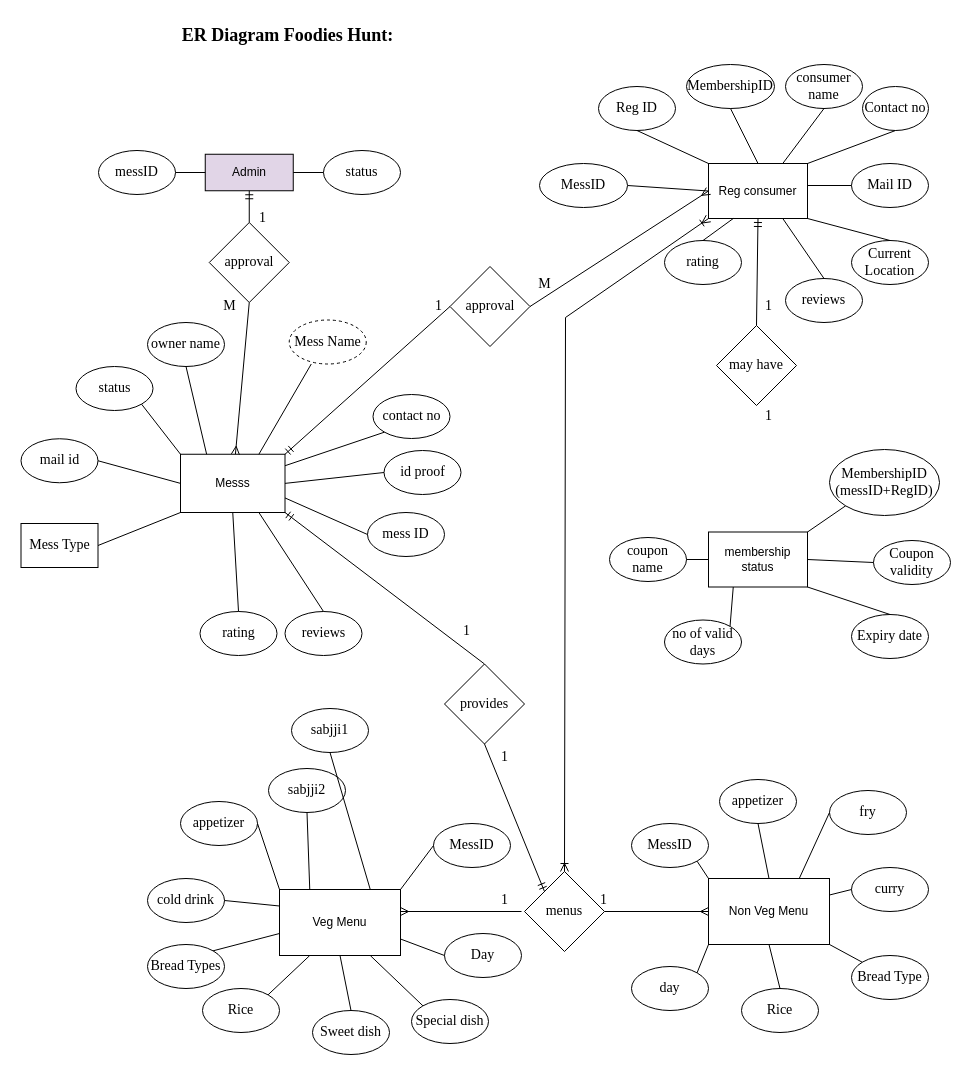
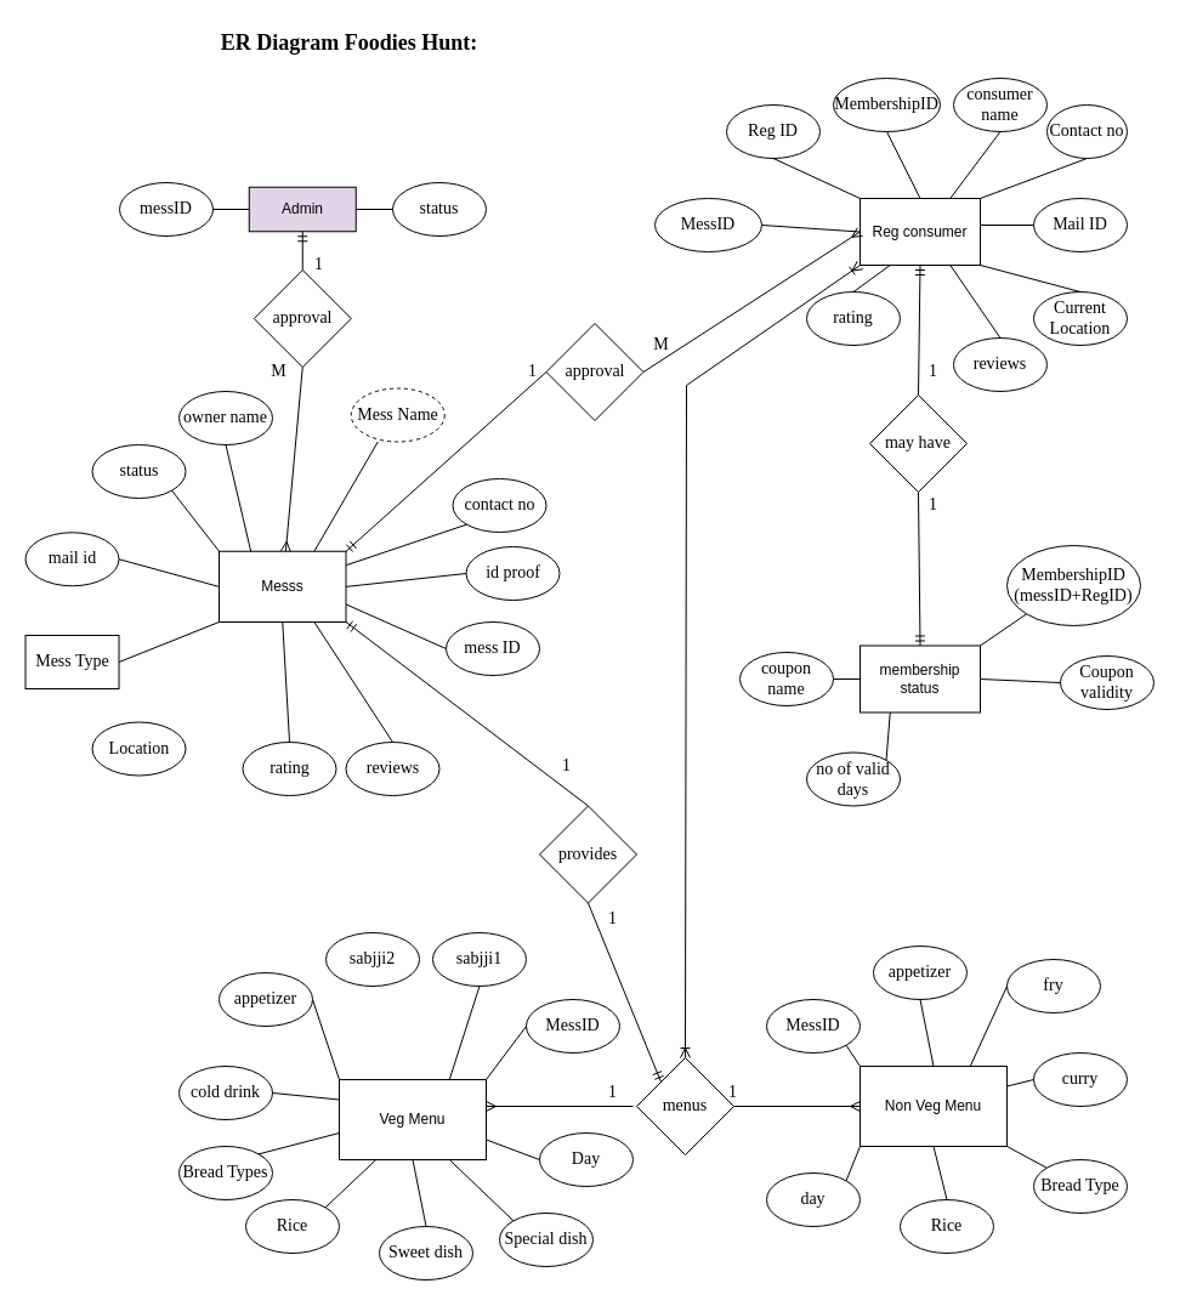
+ <mxCell id="107" value="" style="fontSize=12;html=1;endArrow=ERmandOne;rounded=0;entryX=0.5;entryY=0;entryDx=0;entryDy=0;exitX=0.5;exitY=1;exitDx=0;exitDy=0;" parent="1" source="85" target="15" edge="1"><mxGeometry width="100" height="100" relative="1" as="geometry"><mxPoint x="767" y="336" as="sourcePoint" /><mxPoint x="768.5" y="229" as="targetPoint" /></mxGeometry></mxCell>
- <mxCell id="49" value="" style="endArrow=none;html=1;rounded=0;fontFamily=Times New Roman;fontSize=14;entryX=1;entryY=1;entryDx=0;entryDy=0;exitX=0.5;exitY=0;exitDx=0;exitDy=0;" parent="1" source="17" target="15" edge="1"><mxGeometry width="50" height="50" relative="1" as="geometry"><mxPoint x="532" y="873" as="sourcePoint" /><mxPoint x="582" y="823" as="targetPoint" /></mxGeometry></mxCell>
+ <mxCell id="14" value="Location" style="ellipse;whiteSpace=wrap;html=1;fontFamily=Times New Roman;fontSize=14;" parent="1" vertex="1"><mxGeometry x="75.5" y="594.5" width="77" height="44" as="geometry" /></mxCell>
- <mxCell id="17" value="Expiry date" style="ellipse;whiteSpace=wrap;html=1;fontFamily=Times New Roman;fontSize=14;" parent="1" vertex="1"><mxGeometry x="851" y="614" width="77" height="44" as="geometry" /></mxCell>
- <mxCell id="37" value="sabjji1" style="ellipse;whiteSpace=wrap;html=1;fontFamily=Times New Roman;fontSize=14;" parent="1" vertex="1"><mxGeometry x="291" y="708" width="77" height="44" as="geometry" /></mxCell>
+ <mxCell id="37" value="sabjji1" style="ellipse;whiteSpace=wrap;html=1;fontFamily=Times New Roman;fontSize=14;" parent="1" vertex="1"><mxGeometry x="356" y="768" width="77" height="44" as="geometry" /></mxCell>
- <mxCell id="60" value="" style="endArrow=none;html=1;rounded=0;fontFamily=Times New Roman;fontSize=14;entryX=0.5;entryY=1;entryDx=0;entryDy=0;exitX=0.25;exitY=0;exitDx=0;exitDy=0;" parent="1" source="29" target="33" edge="1"><mxGeometry width="50" height="50" relative="1" as="geometry"><mxPoint x="422" y="911" as="sourcePoint" /><mxPoint x="455" y="867" as="targetPoint" /></mxGeometry></mxCell>
